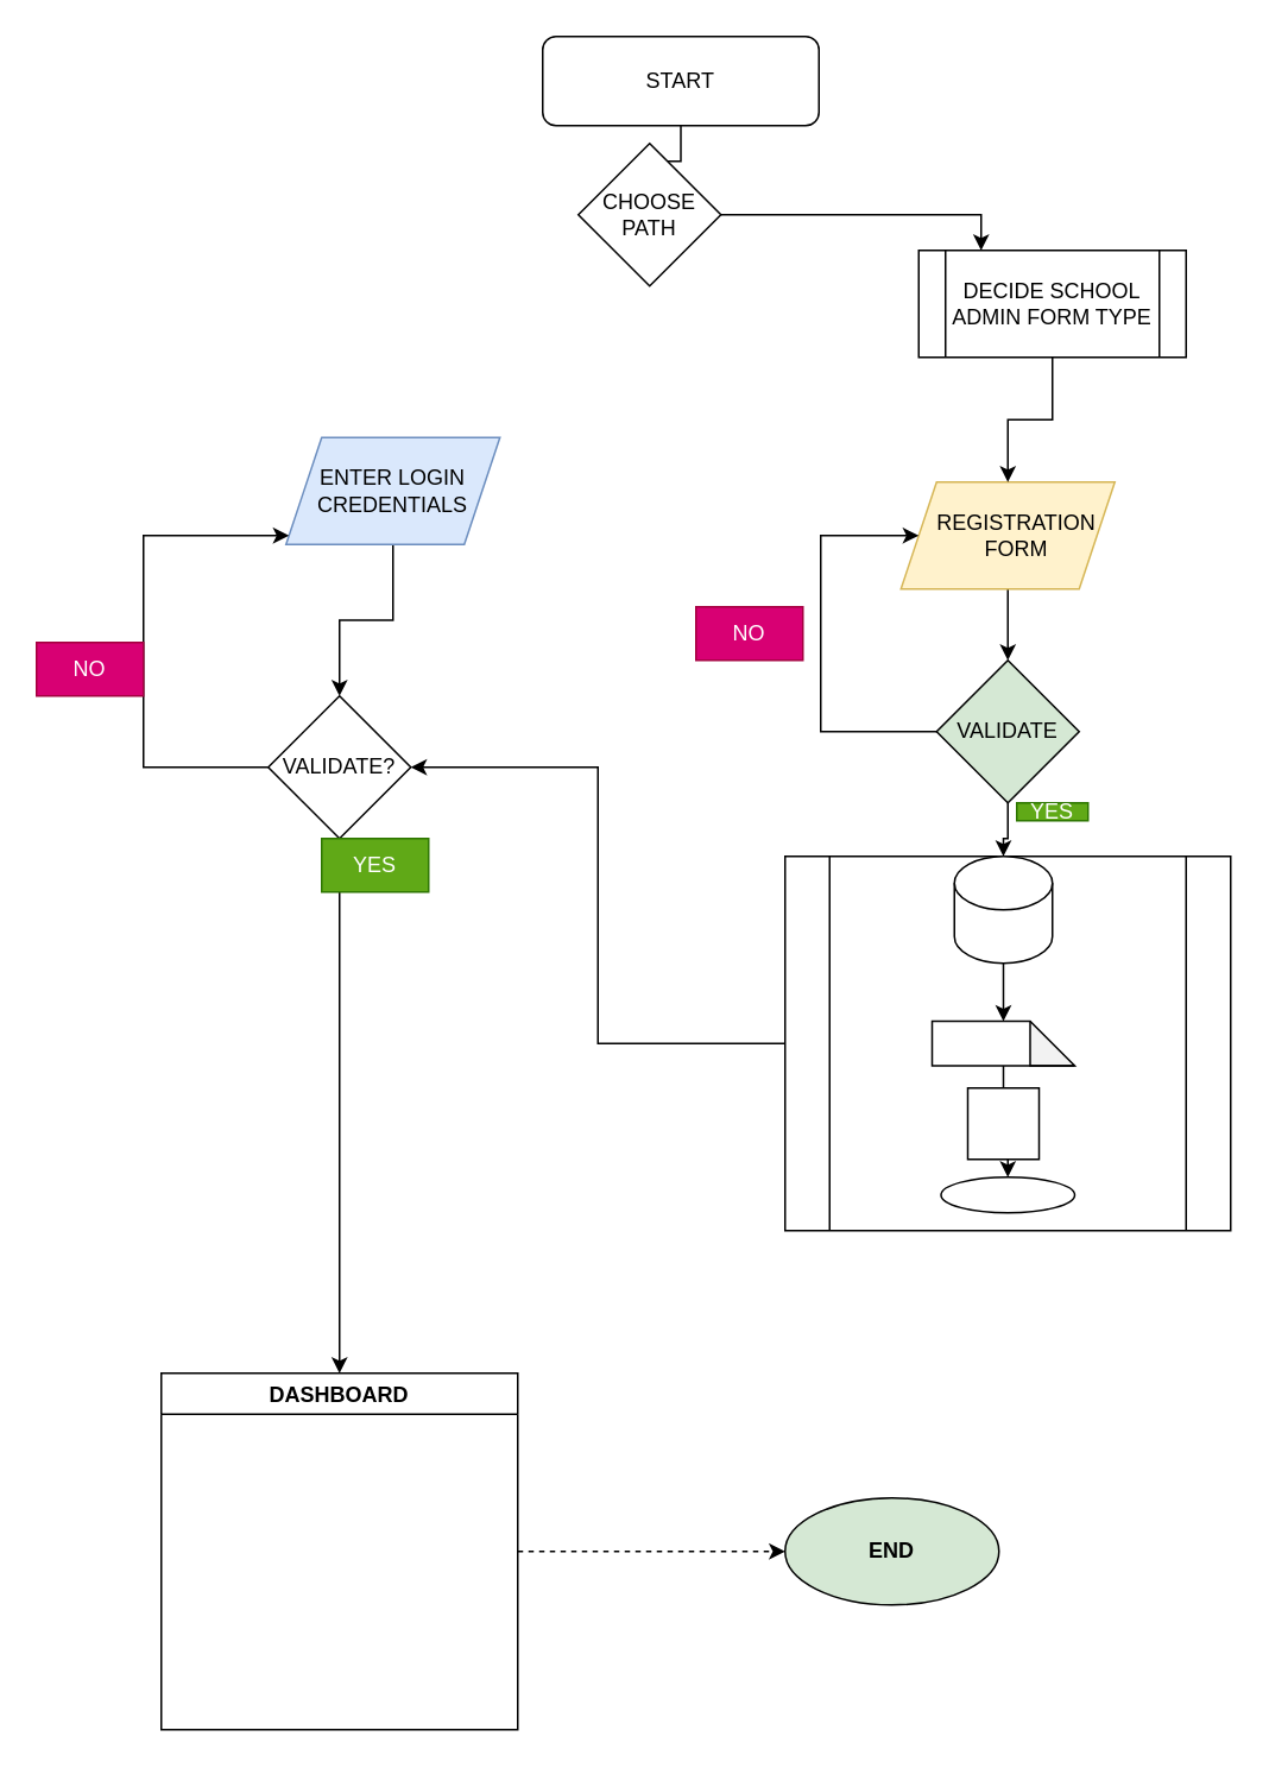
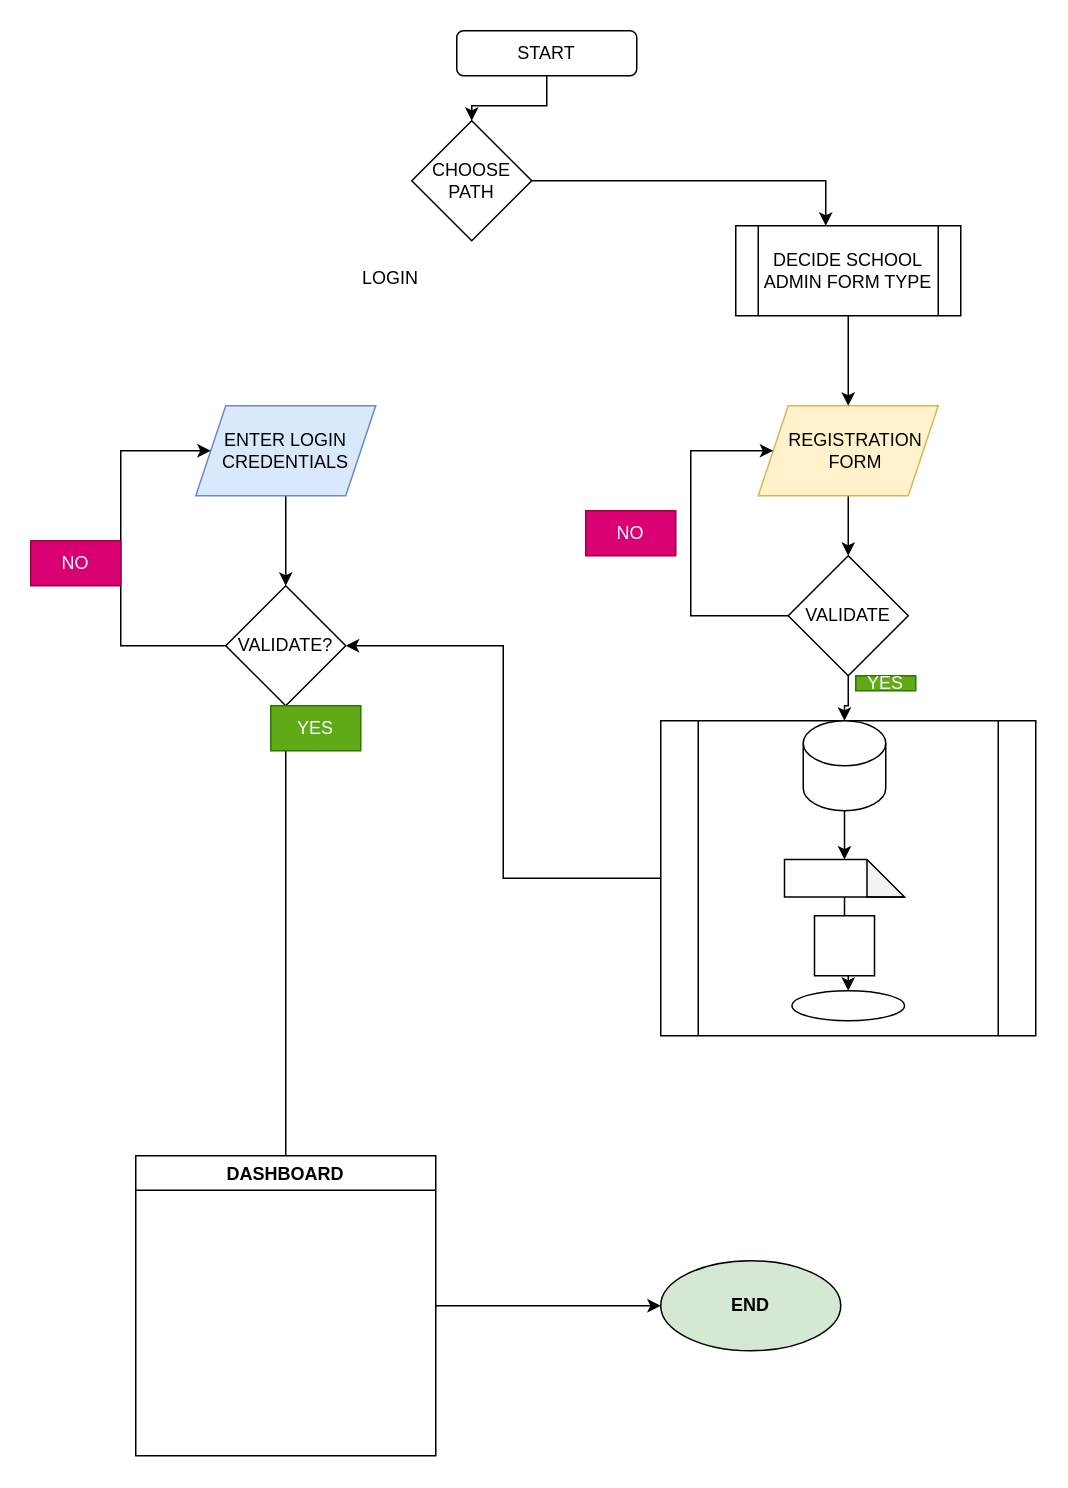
- <mxCell id="5" value="START" style="rounded=1;whiteSpace=wrap;html=1;" vertex="1" parent="1"><mxGeometry x="304" y="20" width="155" height="50" as="geometry" /></mxCell>
+ <mxCell id="5" value="START" style="rounded=1;whiteSpace=wrap;html=1;" vertex="1" parent="1"><mxGeometry x="304" y="20" width="120" height="30" as="geometry" /></mxCell>
- <mxCell id="7" value="CHOOSE PATH" style="rhombus;whiteSpace=wrap;html=1;" vertex="1" parent="1"><mxGeometry x="324" y="80" width="80" height="80" as="geometry" /></mxCell>
+ <mxCell id="7" value="CHOOSE PATH" style="rhombus;whiteSpace=wrap;html=1;" vertex="1" parent="1"><mxGeometry x="274" y="80" width="80" height="80" as="geometry" /></mxCell>
- <mxCell id="13" value="DECIDE SCHOOL ADMIN FORM TYPE" style="shape=process;whiteSpace=wrap;html=1;backgroundOutline=1;" vertex="1" parent="1"><mxGeometry x="515" y="140" width="150" height="60" as="geometry" /></mxCell>
+ <mxCell id="13" value="DECIDE SCHOOL ADMIN FORM TYPE" style="shape=process;whiteSpace=wrap;html=1;backgroundOutline=1;" vertex="1" parent="1"><mxGeometry x="490" y="150" width="150" height="60" as="geometry" /></mxCell>
+ <mxCell id="15" value="LOGIN" style="text;html=1;strokeColor=none;fillColor=none;align=center;verticalAlign=middle;whiteSpace=wrap;rounded=0;" vertex="1" parent="1"><mxGeometry x="230" y="170" width="60" height="30" as="geometry" /></mxCell>
- <mxCell id="9" value="ENTER LOGIN CREDENTIALS" style="shape=parallelogram;perimeter=parallelogramPerimeter;whiteSpace=wrap;html=1;fixedSize=1;fillColor=#dae8fc;strokeColor=#6c8ebf;" vertex="1" parent="1"><mxGeometry x="160" y="245" width="120" height="60" as="geometry" /></mxCell>
+ <mxCell id="9" value="ENTER LOGIN CREDENTIALS" style="shape=parallelogram;perimeter=parallelogramPerimeter;whiteSpace=wrap;html=1;fixedSize=1;fillColor=#dae8fc;strokeColor=#6c8ebf;" vertex="1" parent="1"><mxGeometry x="130" y="270" width="120" height="60" as="geometry" /></mxCell>
- <mxCell id="24" value="VALIDATE" style="rhombus;whiteSpace=wrap;html=1;fillColor=#d5e8d4;" vertex="1" parent="1"><mxGeometry x="525" y="370" width="80" height="80" as="geometry" /></mxCell>
+ <mxCell id="24" value="VALIDATE" style="rhombus;whiteSpace=wrap;html=1;" vertex="1" parent="1"><mxGeometry x="525" y="370" width="80" height="80" as="geometry" /></mxCell>
- <mxCell id="17" style="edgeStyle=orthogonalEdgeStyle;rounded=0;orthogonalLoop=1;jettySize=auto;html=1;entryX=0.5;entryY=0;entryDx=0;entryDy=0;" edge="1" parent="1" source="18" target="20"><mxGeometry relative="1" as="geometry" /></mxCell>
+ <mxCell id="17" style="edgeStyle=orthogonalEdgeStyle;rounded=0;orthogonalLoop=1;jettySize=auto;html=1;entryX=0.5;entryY=0;entryDx=0;entryDy=0;endArrow=none;" edge="1" parent="1" source="18" target="20"><mxGeometry relative="1" as="geometry" /></mxCell>
- <mxCell id="19" value="" style="edgeStyle=orthogonalEdgeStyle;rounded=0;orthogonalLoop=1;jettySize=auto;html=1;dashed=1;" edge="1" parent="1" source="20" target="21"><mxGeometry relative="1" as="geometry" /></mxCell>
+ <mxCell id="19" value="" style="edgeStyle=orthogonalEdgeStyle;rounded=0;orthogonalLoop=1;jettySize=auto;html=1;" edge="1" parent="1" source="20" target="21"><mxGeometry relative="1" as="geometry" /></mxCell>
